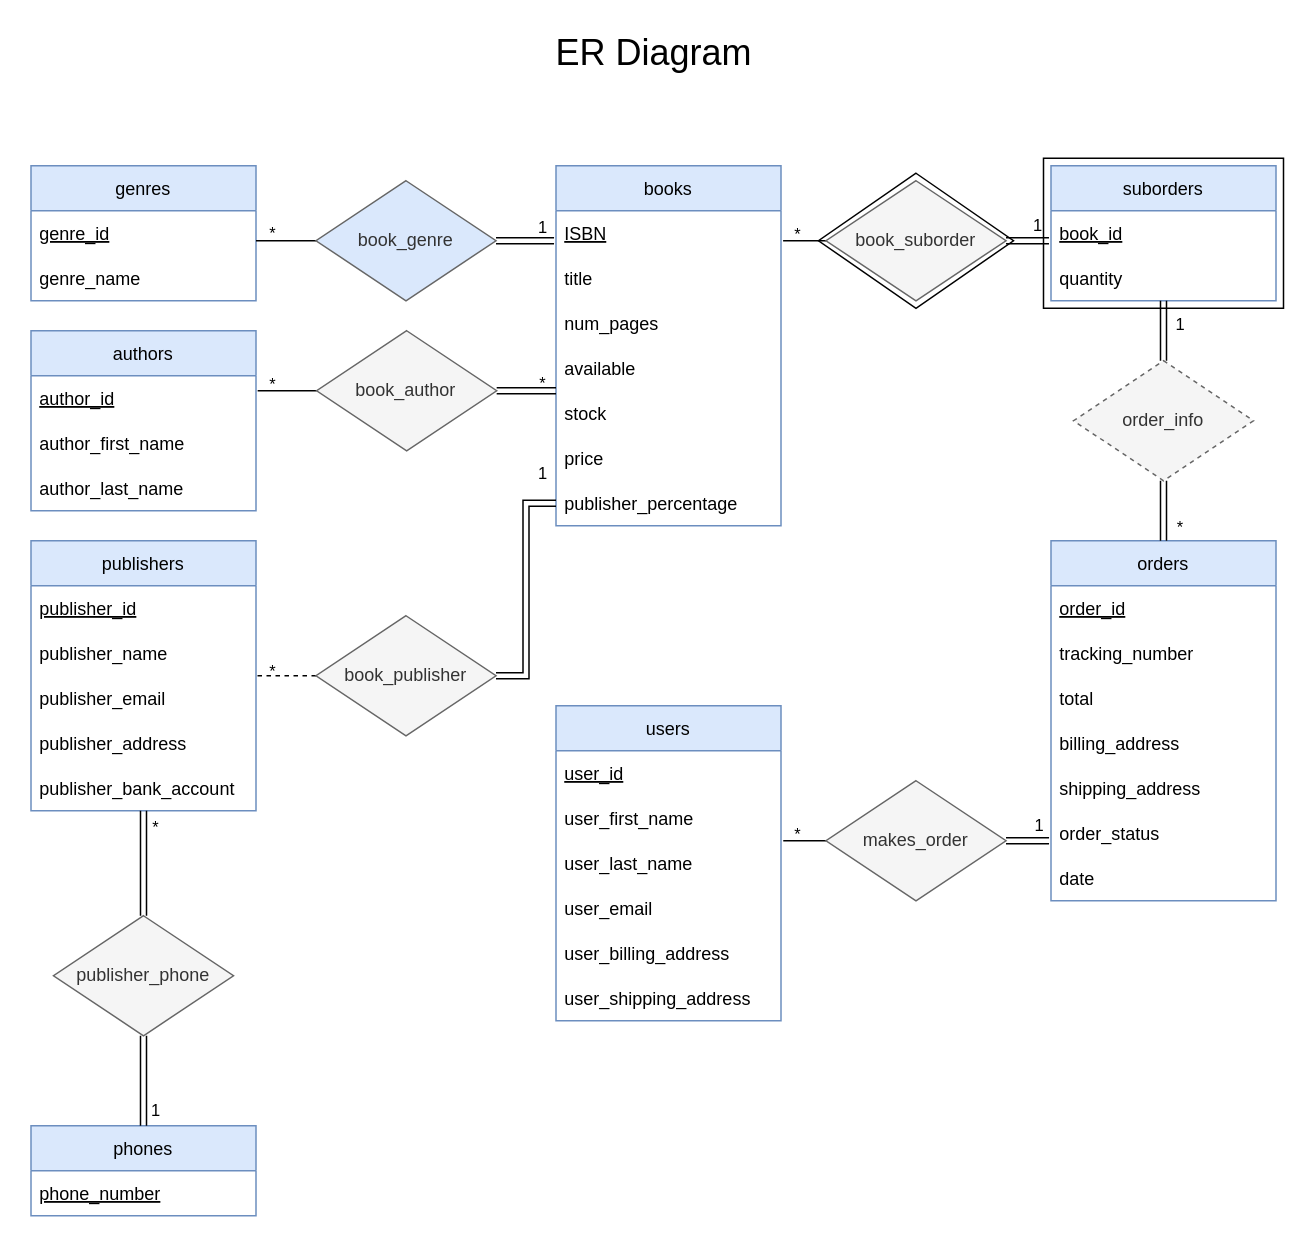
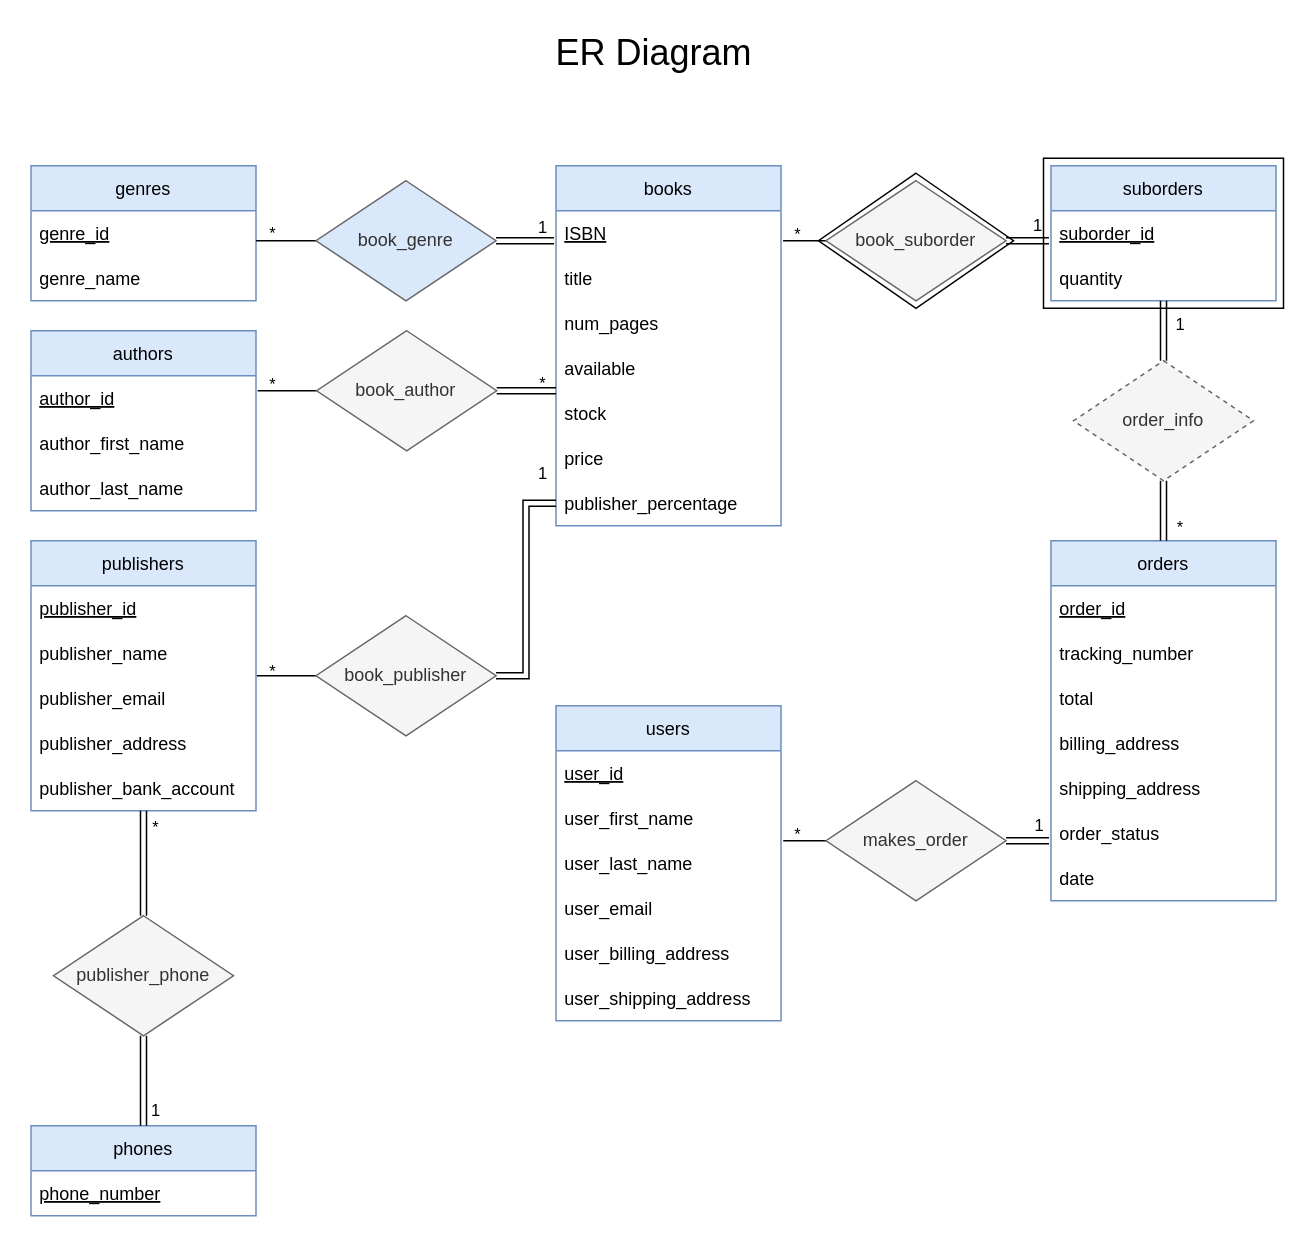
- <mxCell id="27" value="book_id" style="text;strokeColor=none;fillColor=none;align=left;verticalAlign=middle;spacingLeft=4;spacingRight=4;overflow=hidden;points=[[0,0.5],[1,0.5]];portConstraint=eastwest;rotatable=0;fontStyle=4" vertex="1" parent="26"><mxGeometry y="30" width="150" height="30" as="geometry" /></mxCell>
+ <mxCell id="27" value="suborder_id" style="text;strokeColor=none;fillColor=none;align=left;verticalAlign=middle;spacingLeft=4;spacingRight=4;overflow=hidden;points=[[0,0.5],[1,0.5]];portConstraint=eastwest;rotatable=0;fontStyle=4" vertex="1" parent="26"><mxGeometry y="30" width="150" height="30" as="geometry" /></mxCell>
- <mxCell id="54" style="edgeStyle=orthogonalEdgeStyle;rounded=0;orthogonalLoop=1;jettySize=auto;html=1;exitX=0;exitY=0.5;exitDx=0;exitDy=0;entryX=1.004;entryY=0.022;entryDx=0;entryDy=0;entryPerimeter=0;endArrow=none;endFill=0;dashed=1;" edge="1" parent="1" source="58" target="21"><mxGeometry relative="1" as="geometry" /></mxCell>
+ <mxCell id="54" style="edgeStyle=orthogonalEdgeStyle;rounded=0;orthogonalLoop=1;jettySize=auto;html=1;exitX=0;exitY=0.5;exitDx=0;exitDy=0;entryX=1.004;entryY=0.022;entryDx=0;entryDy=0;entryPerimeter=0;endArrow=none;endFill=0;" edge="1" parent="1" source="58" target="21"><mxGeometry relative="1" as="geometry" /></mxCell>
